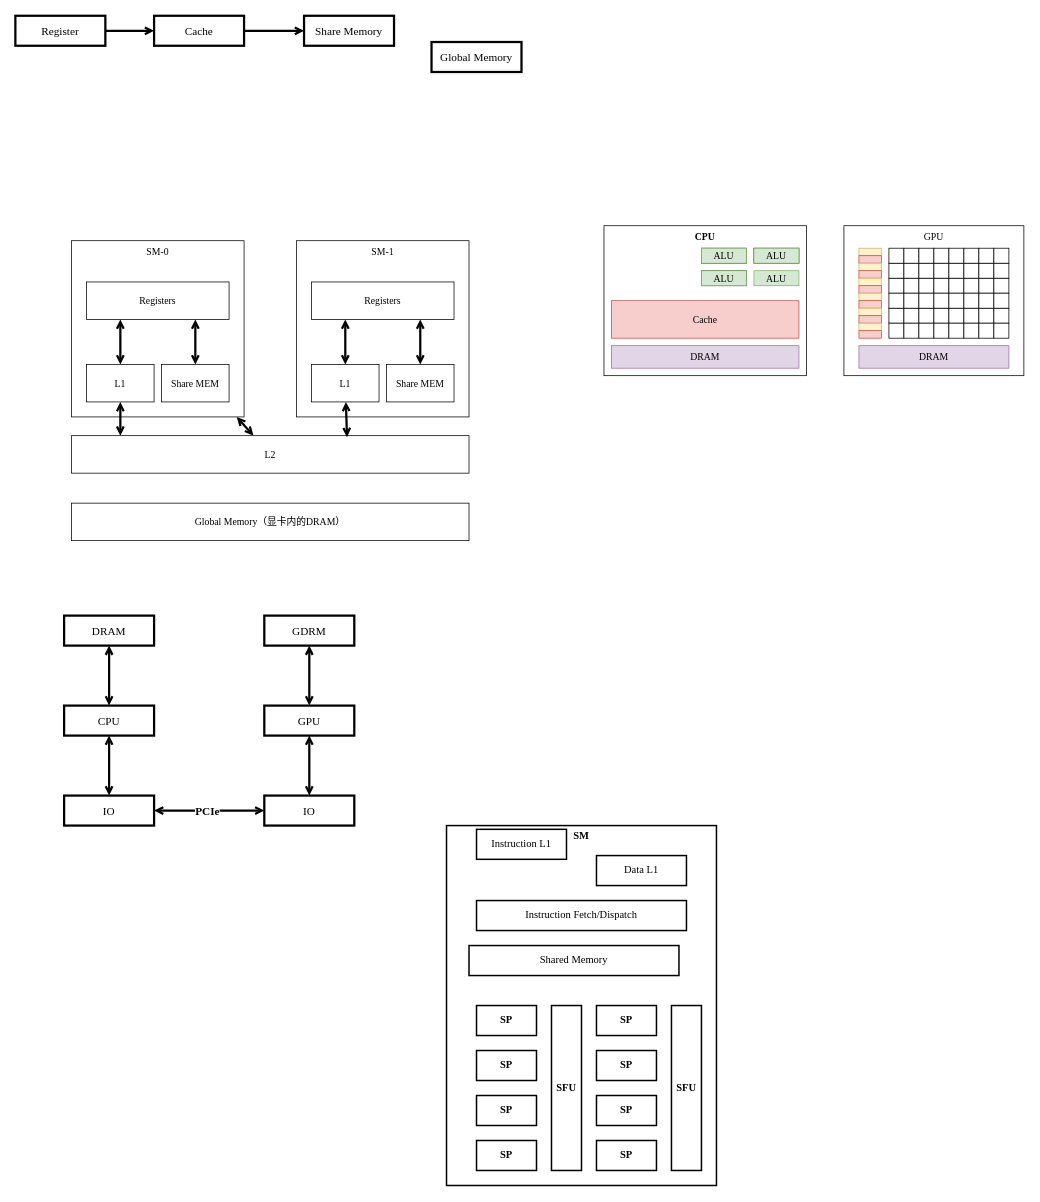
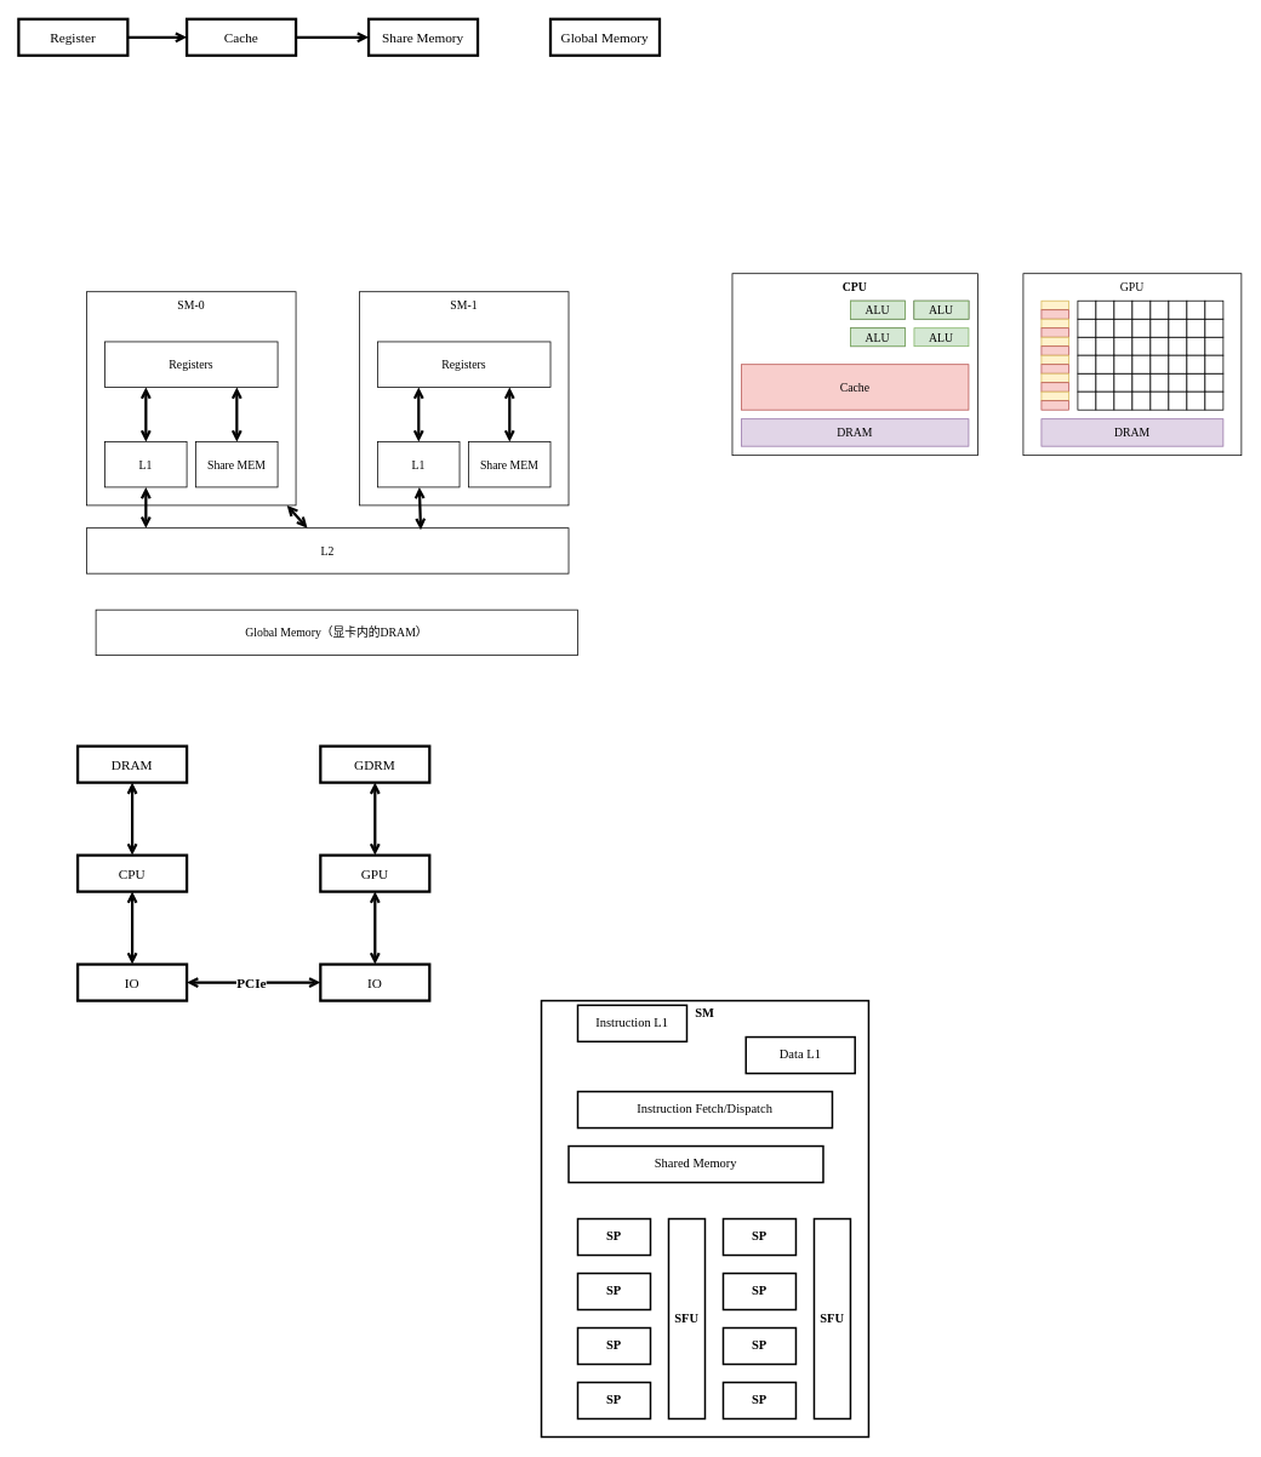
- <mxCell id="121" value="Global Memory" style="rounded=0;whiteSpace=wrap;html=1;fontFamily=Comic Sans MS;fontSize=15;strokeColor=default;strokeWidth=3;fillColor=none;align=center;verticalAlign=middle;" parent="1" vertex="1"><mxGeometry x="575" y="55" width="120" height="40" as="geometry" /></mxCell>
+ <mxCell id="121" value="Global Memory" style="rounded=0;whiteSpace=wrap;html=1;fontFamily=Comic Sans MS;fontSize=15;strokeColor=default;strokeWidth=3;fillColor=none;align=center;verticalAlign=middle;" parent="1" vertex="1"><mxGeometry x="605" y="20" width="120" height="40" as="geometry" /></mxCell>
- <mxCell id="117" value="Global Memory（显卡内的DRAM）" style="rounded=0;whiteSpace=wrap;html=1;fontFamily=Comic Sans MS;fontSize=13;verticalAlign=middle;" parent="1" vertex="1"><mxGeometry x="95" y="670" width="530" height="50" as="geometry" /></mxCell>
+ <mxCell id="117" value="Global Memory（显卡内的DRAM）" style="rounded=0;whiteSpace=wrap;html=1;fontFamily=Comic Sans MS;fontSize=13;verticalAlign=middle;" parent="1" vertex="1"><mxGeometry x="105" y="670" width="530" height="50" as="geometry" /></mxCell>
- <mxCell id="86" value="Data L1" style="rounded=0;whiteSpace=wrap;html=1;fontFamily=Comic Sans MS;fontSize=14;strokeColor=#000000;strokeWidth=2;fillColor=none;align=center;verticalAlign=middle;" parent="83" vertex="1"><mxGeometry x="200" y="40" width="120" height="40" as="geometry" /></mxCell>
+ <mxCell id="86" value="Data L1" style="rounded=0;whiteSpace=wrap;html=1;fontFamily=Comic Sans MS;fontSize=14;strokeColor=#000000;strokeWidth=2;fillColor=none;align=center;verticalAlign=middle;" parent="83" vertex="1"><mxGeometry x="225" y="40" width="120" height="40" as="geometry" /></mxCell>
